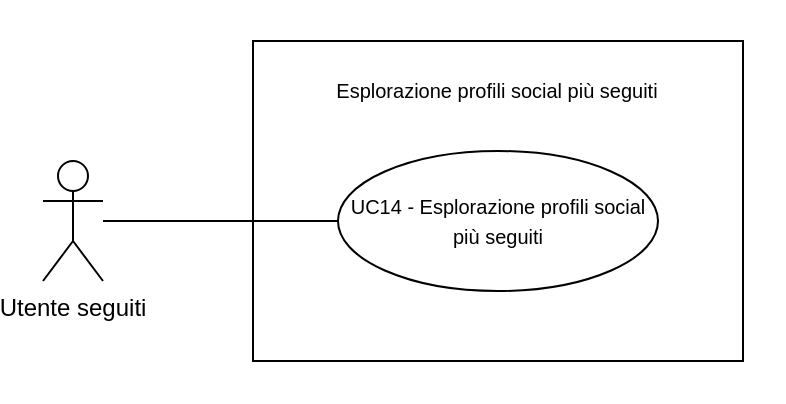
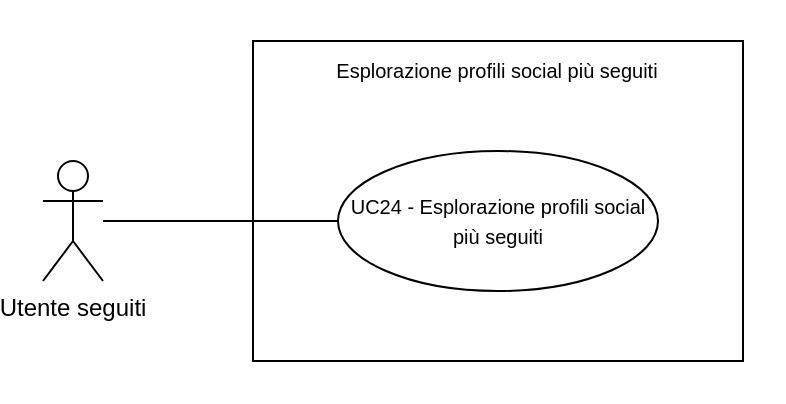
- <mxCell id="6" value="Esplorazione profili social più seguiti" style="text;html=1;strokeColor=none;fillColor=none;align=center;verticalAlign=middle;whiteSpace=wrap;rounded=0;fontSize=10;" parent="1" vertex="1"><mxGeometry x="145" y="30" width="205" height="30" as="geometry" /></mxCell>
+ <mxCell id="6" value="Esplorazione profili social più seguiti" style="text;html=1;strokeColor=none;fillColor=none;align=center;verticalAlign=middle;whiteSpace=wrap;rounded=0;fontSize=10;" parent="1" vertex="1"><mxGeometry x="145" y="20" width="205" height="30" as="geometry" /></mxCell>
- <mxCell id="5" value="&lt;font style=&quot;font-size: 10px;&quot;&gt;UC14 -&amp;nbsp;&lt;/font&gt;&lt;span style=&quot;font-size: 10px;&quot;&gt;Esplorazione profili social più seguiti&lt;/span&gt;" style="ellipse;whiteSpace=wrap;html=1;" parent="1" vertex="1"><mxGeometry x="167.5" y="75" width="160" height="70" as="geometry" /></mxCell>
+ <mxCell id="5" value="&lt;font style=&quot;font-size: 10px;&quot;&gt;UC24 -&amp;nbsp;&lt;/font&gt;&lt;span style=&quot;font-size: 10px;&quot;&gt;Esplorazione profili social più seguiti&lt;/span&gt;" style="ellipse;whiteSpace=wrap;html=1;" parent="1" vertex="1"><mxGeometry x="167.5" y="75" width="160" height="70" as="geometry" /></mxCell>
